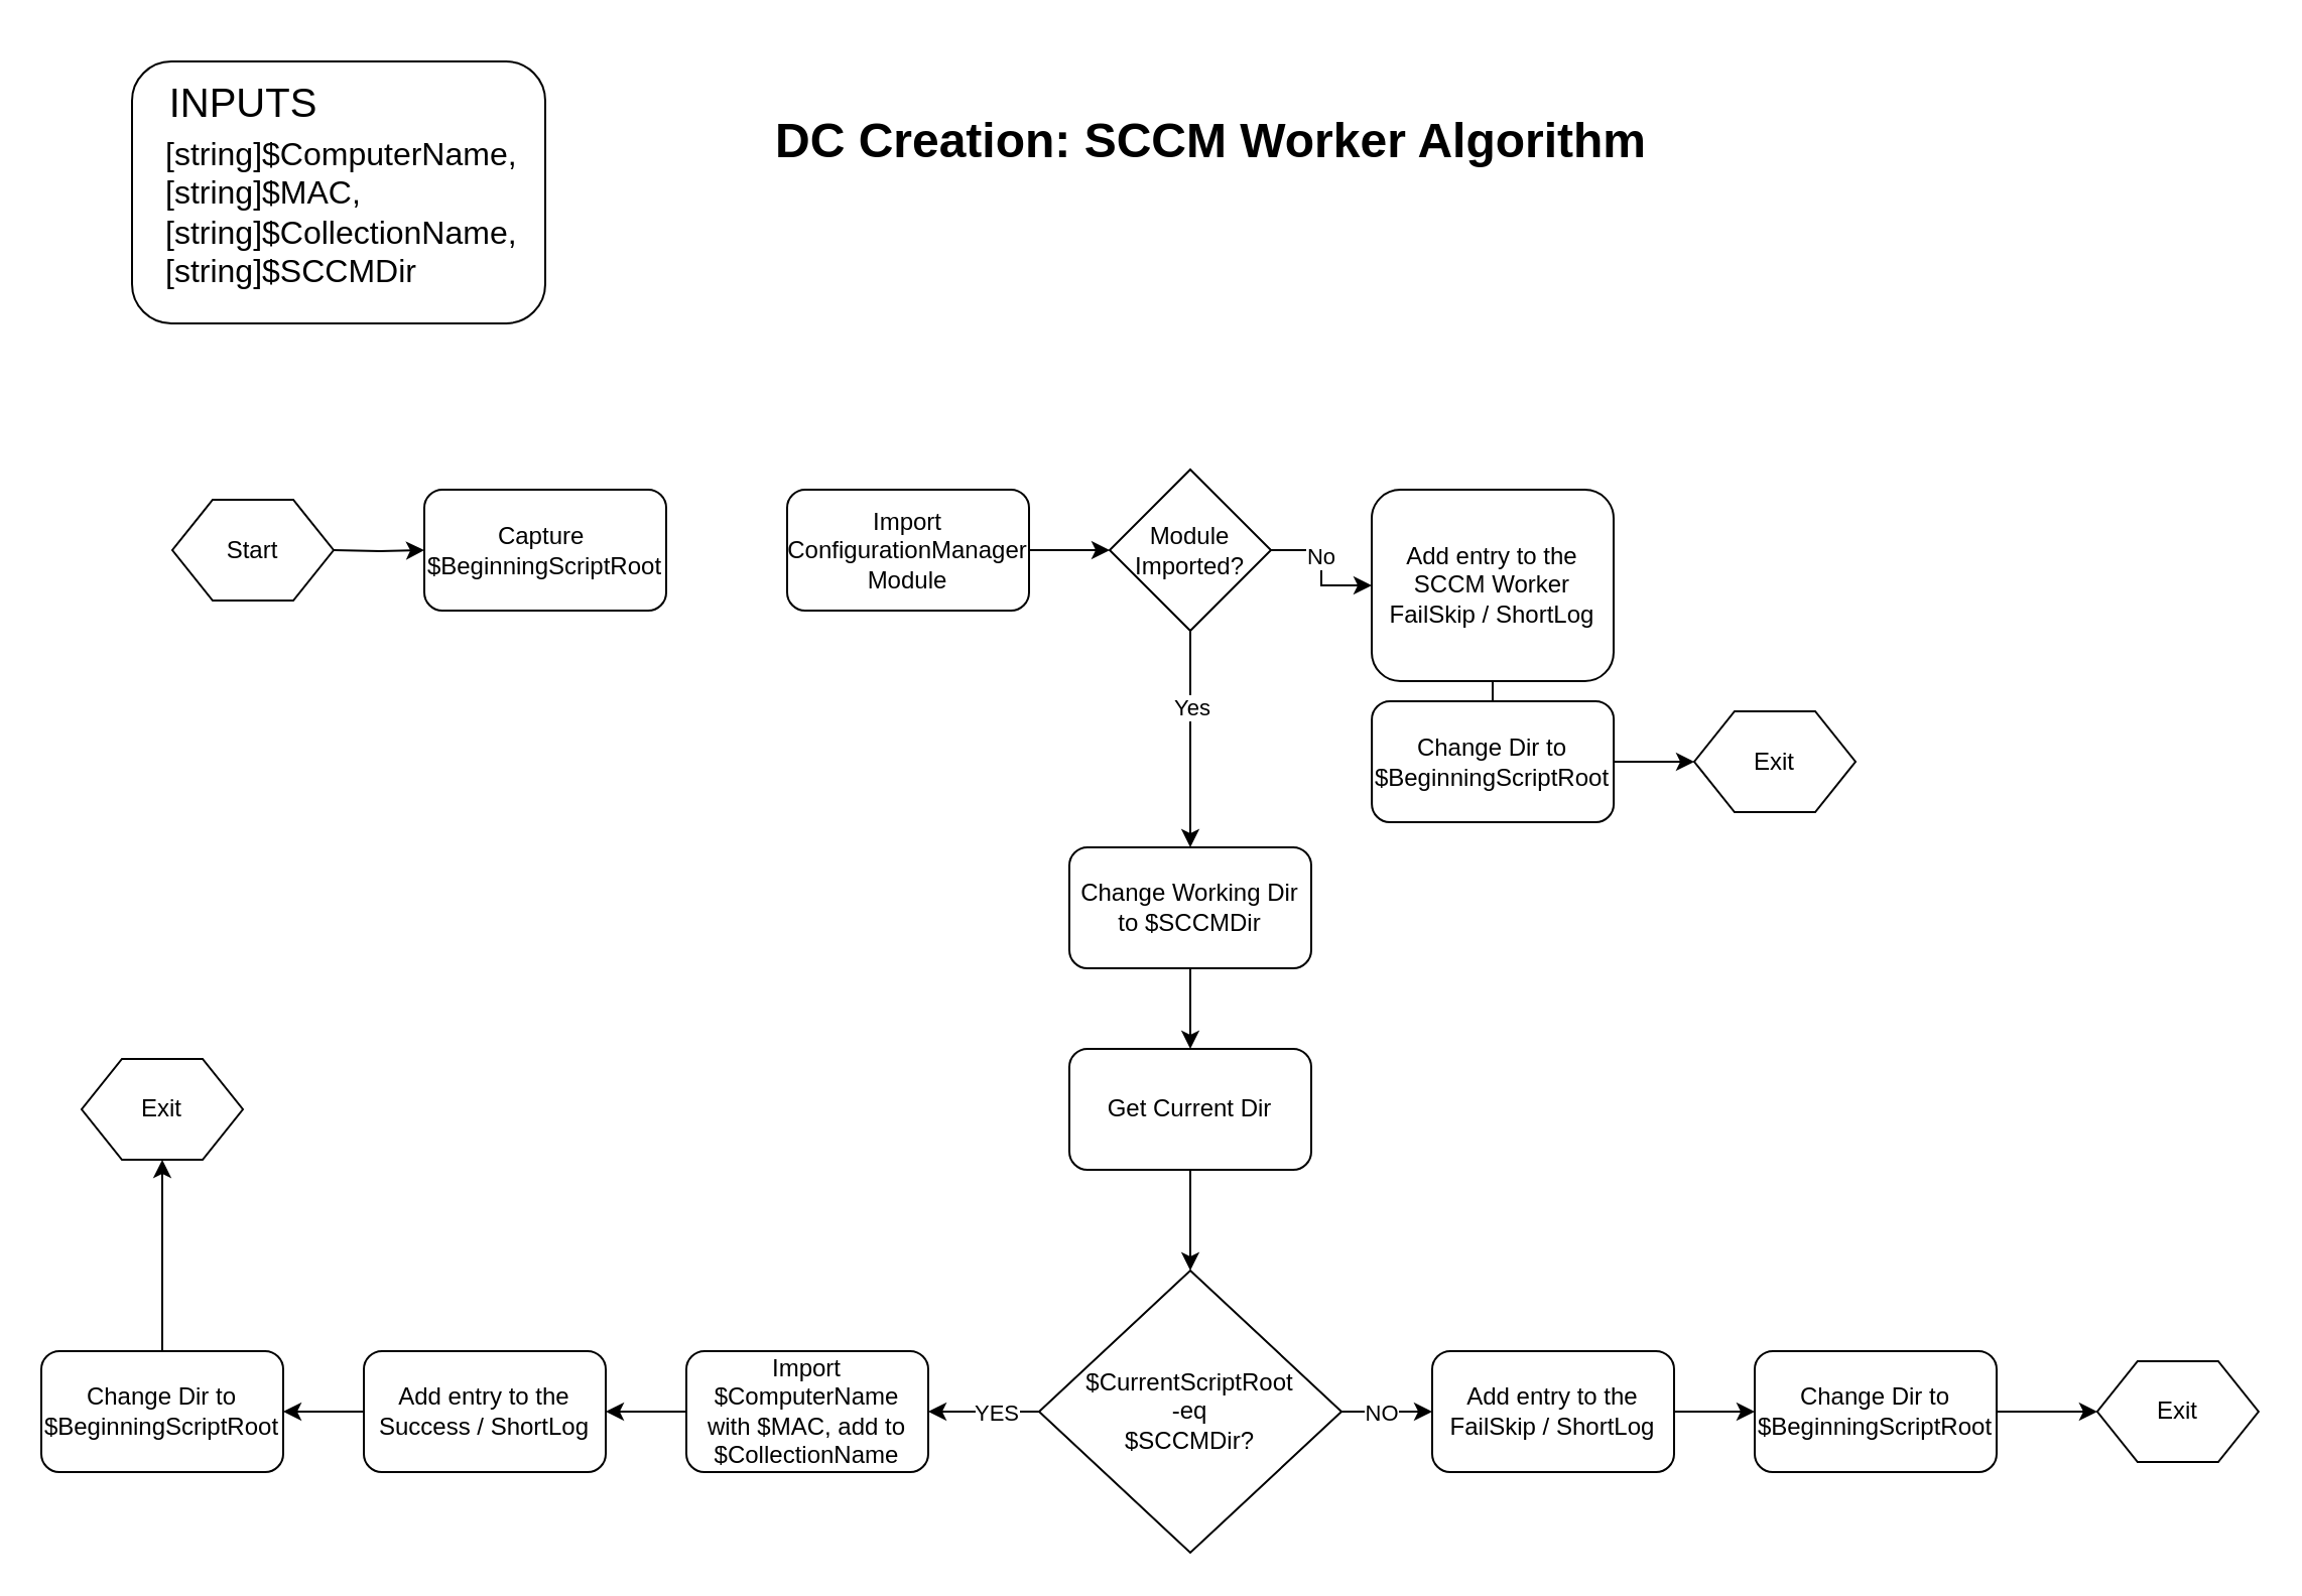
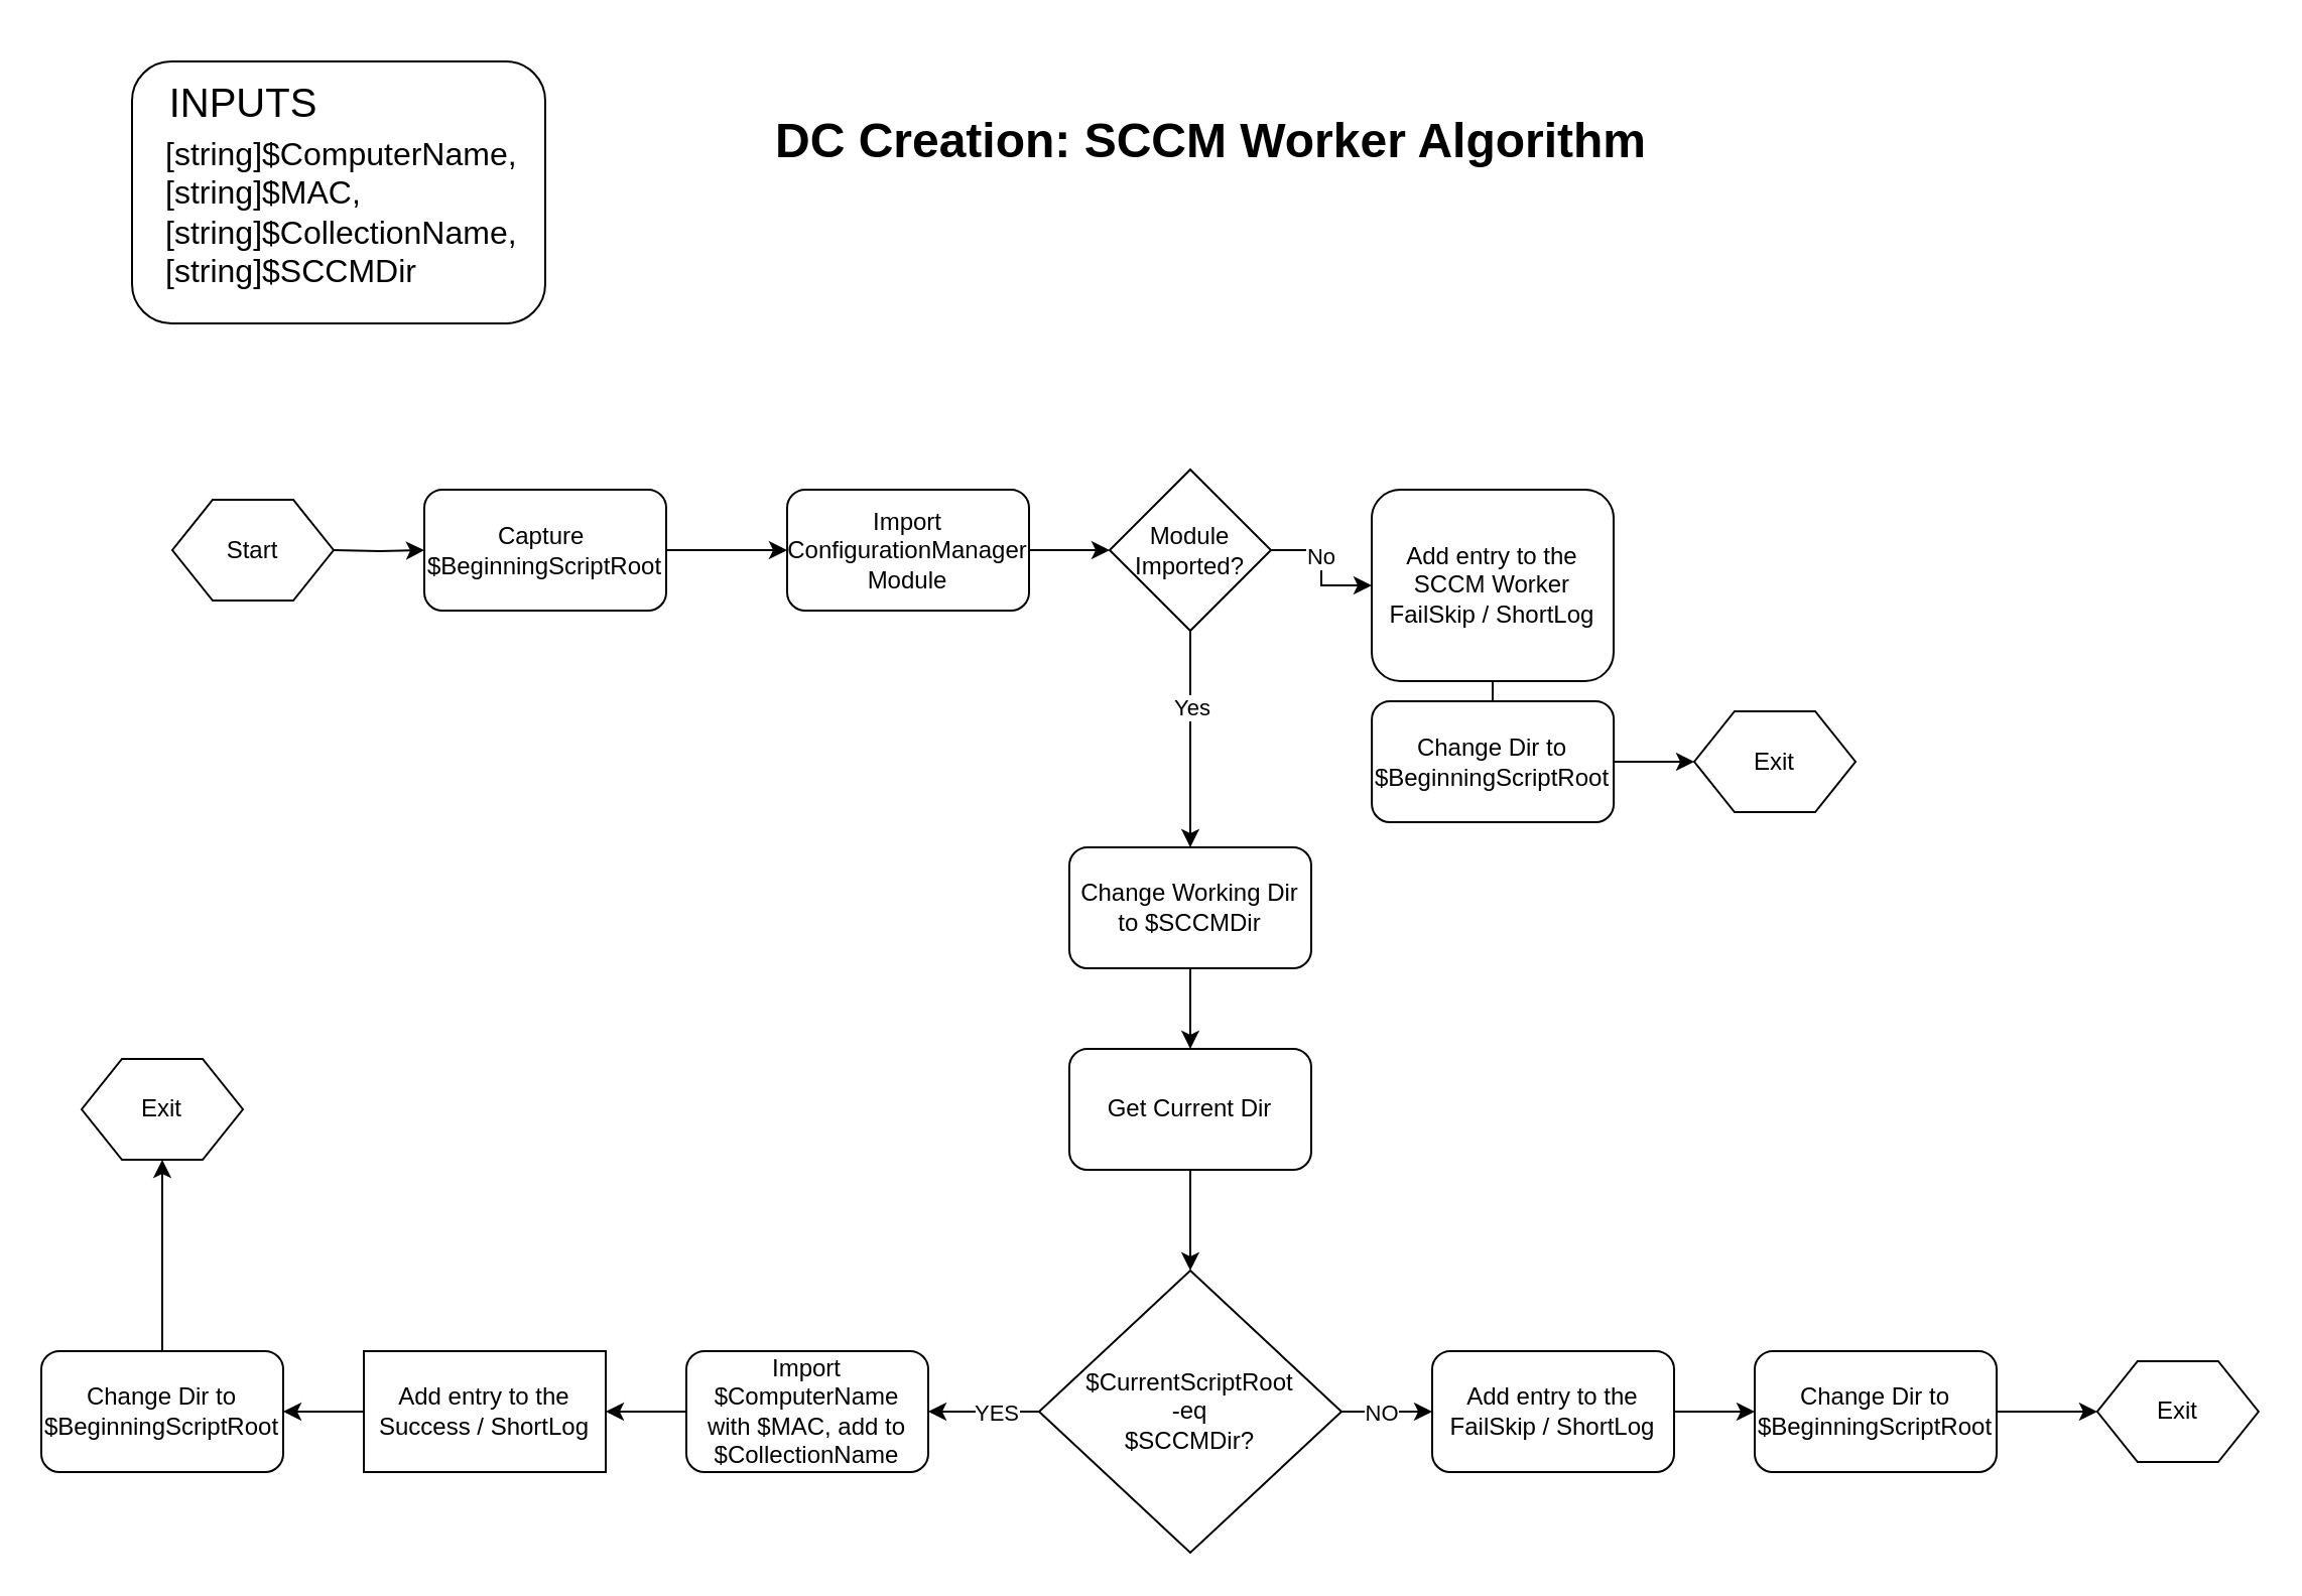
+ <mxCell id="2" style="edgeStyle=orthogonalEdgeStyle;rounded=0;orthogonalLoop=1;jettySize=auto;html=1;strokeColor=#000000;fontColor=#000000;startArrow=none;startFill=0;" parent="1" source="3" target="5" edge="1"><mxGeometry relative="1" as="geometry" /></mxCell>
- <mxCell id="40" value="Add entry to the&lt;br&gt;Success / ShortLog" style="rounded=1;whiteSpace=wrap;html=1;" parent="1" vertex="1"><mxGeometry x="180" y="670" width="120" height="60" as="geometry" /></mxCell>
+ <mxCell id="40" value="Add entry to the&lt;br&gt;Success / ShortLog" style="whiteSpace=wrap;html=1;rounded=0;" parent="1" vertex="1"><mxGeometry x="180" y="670" width="120" height="60" as="geometry" /></mxCell>
